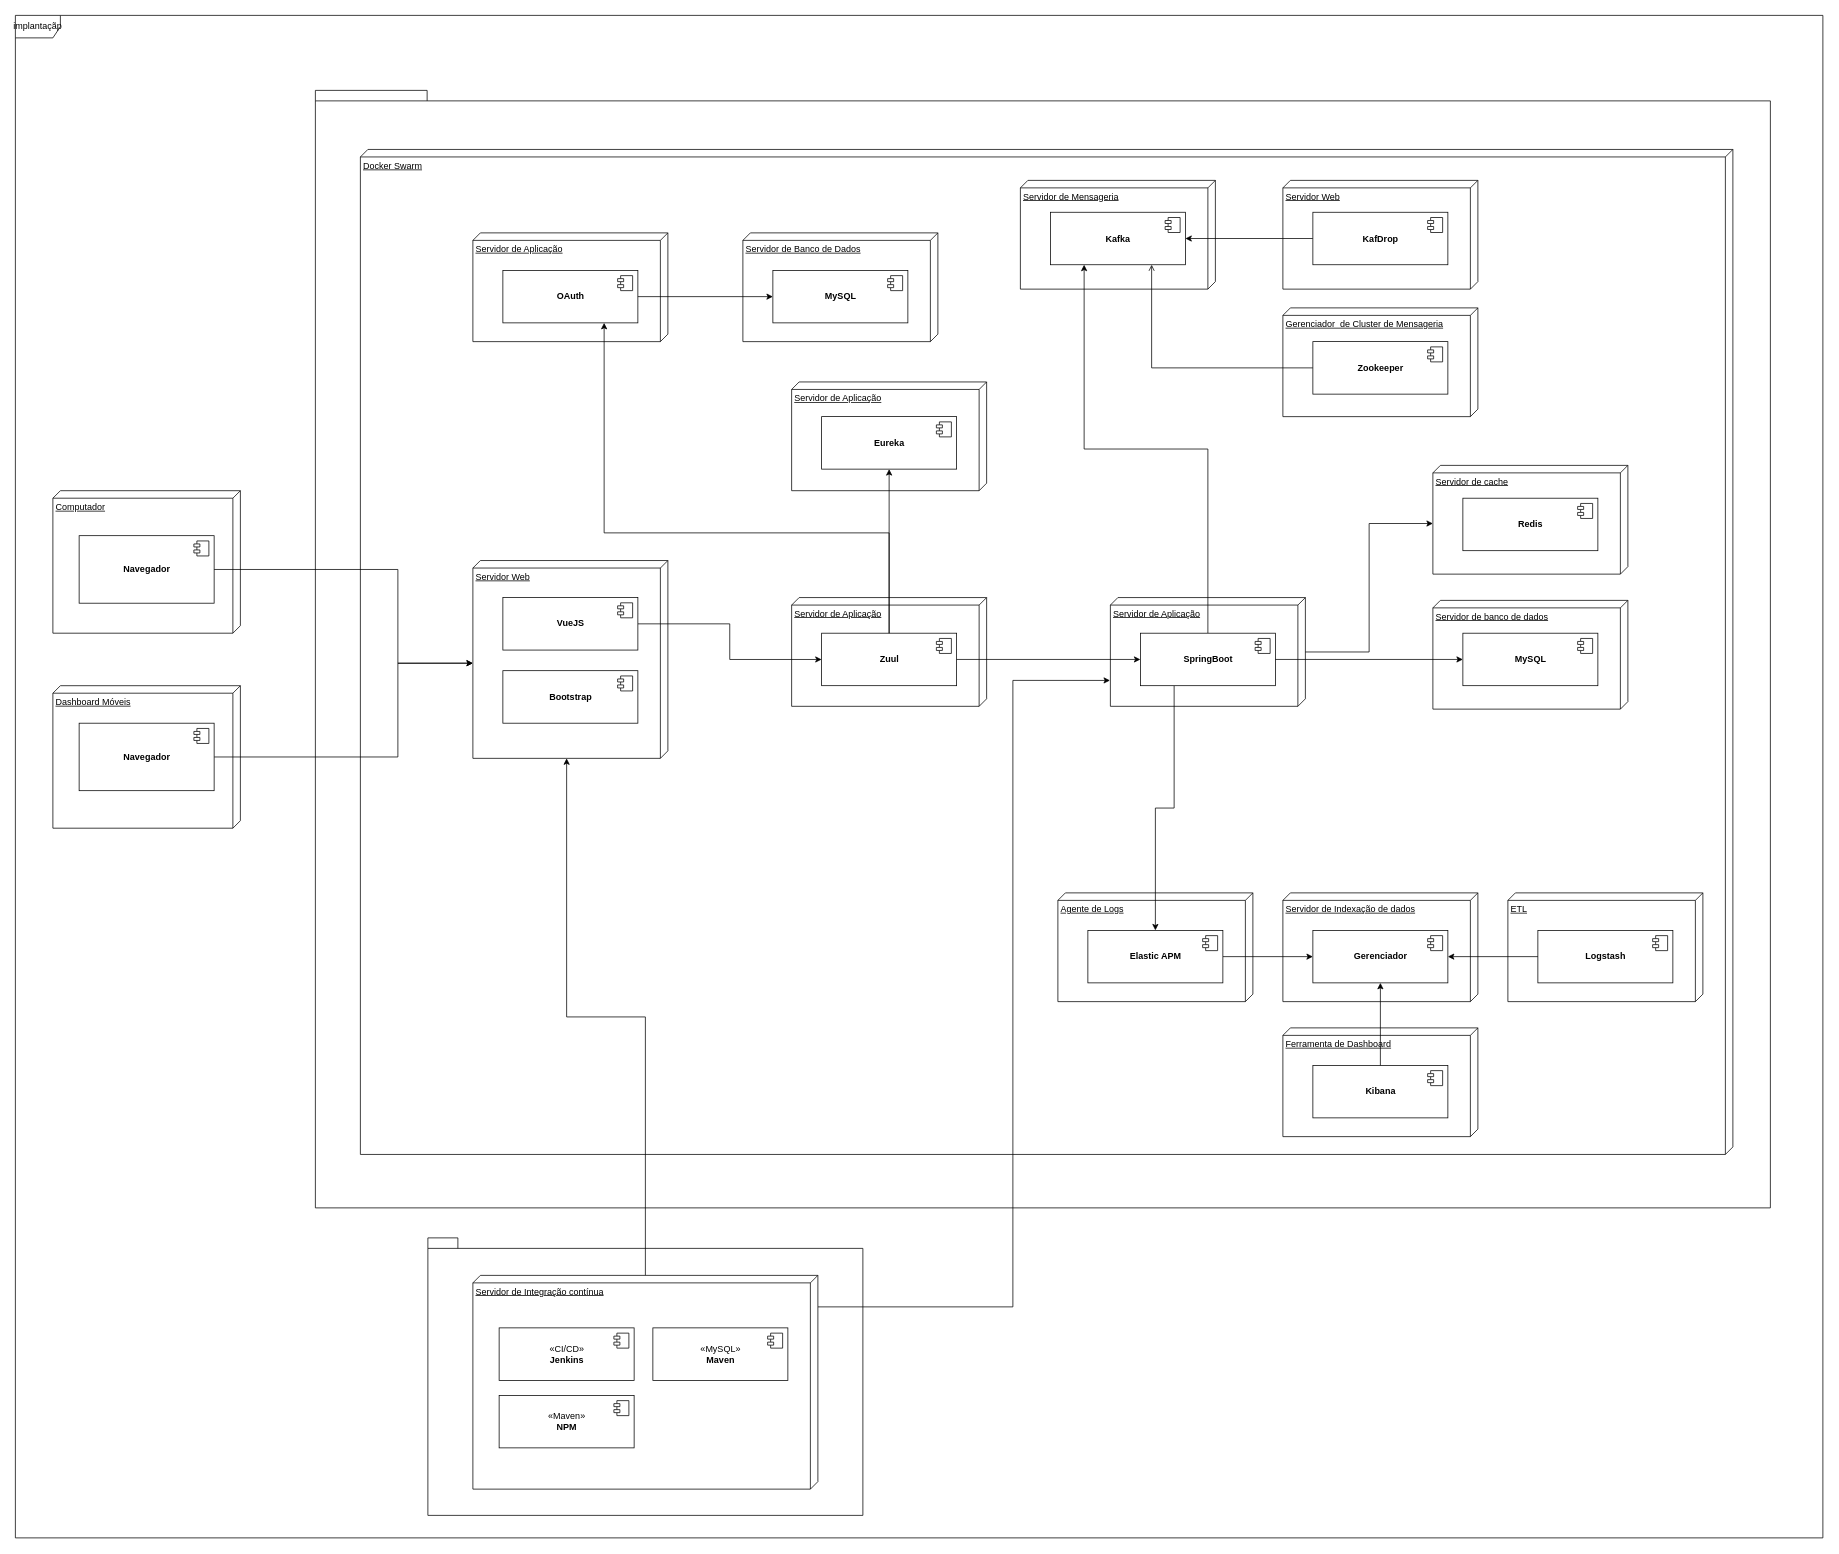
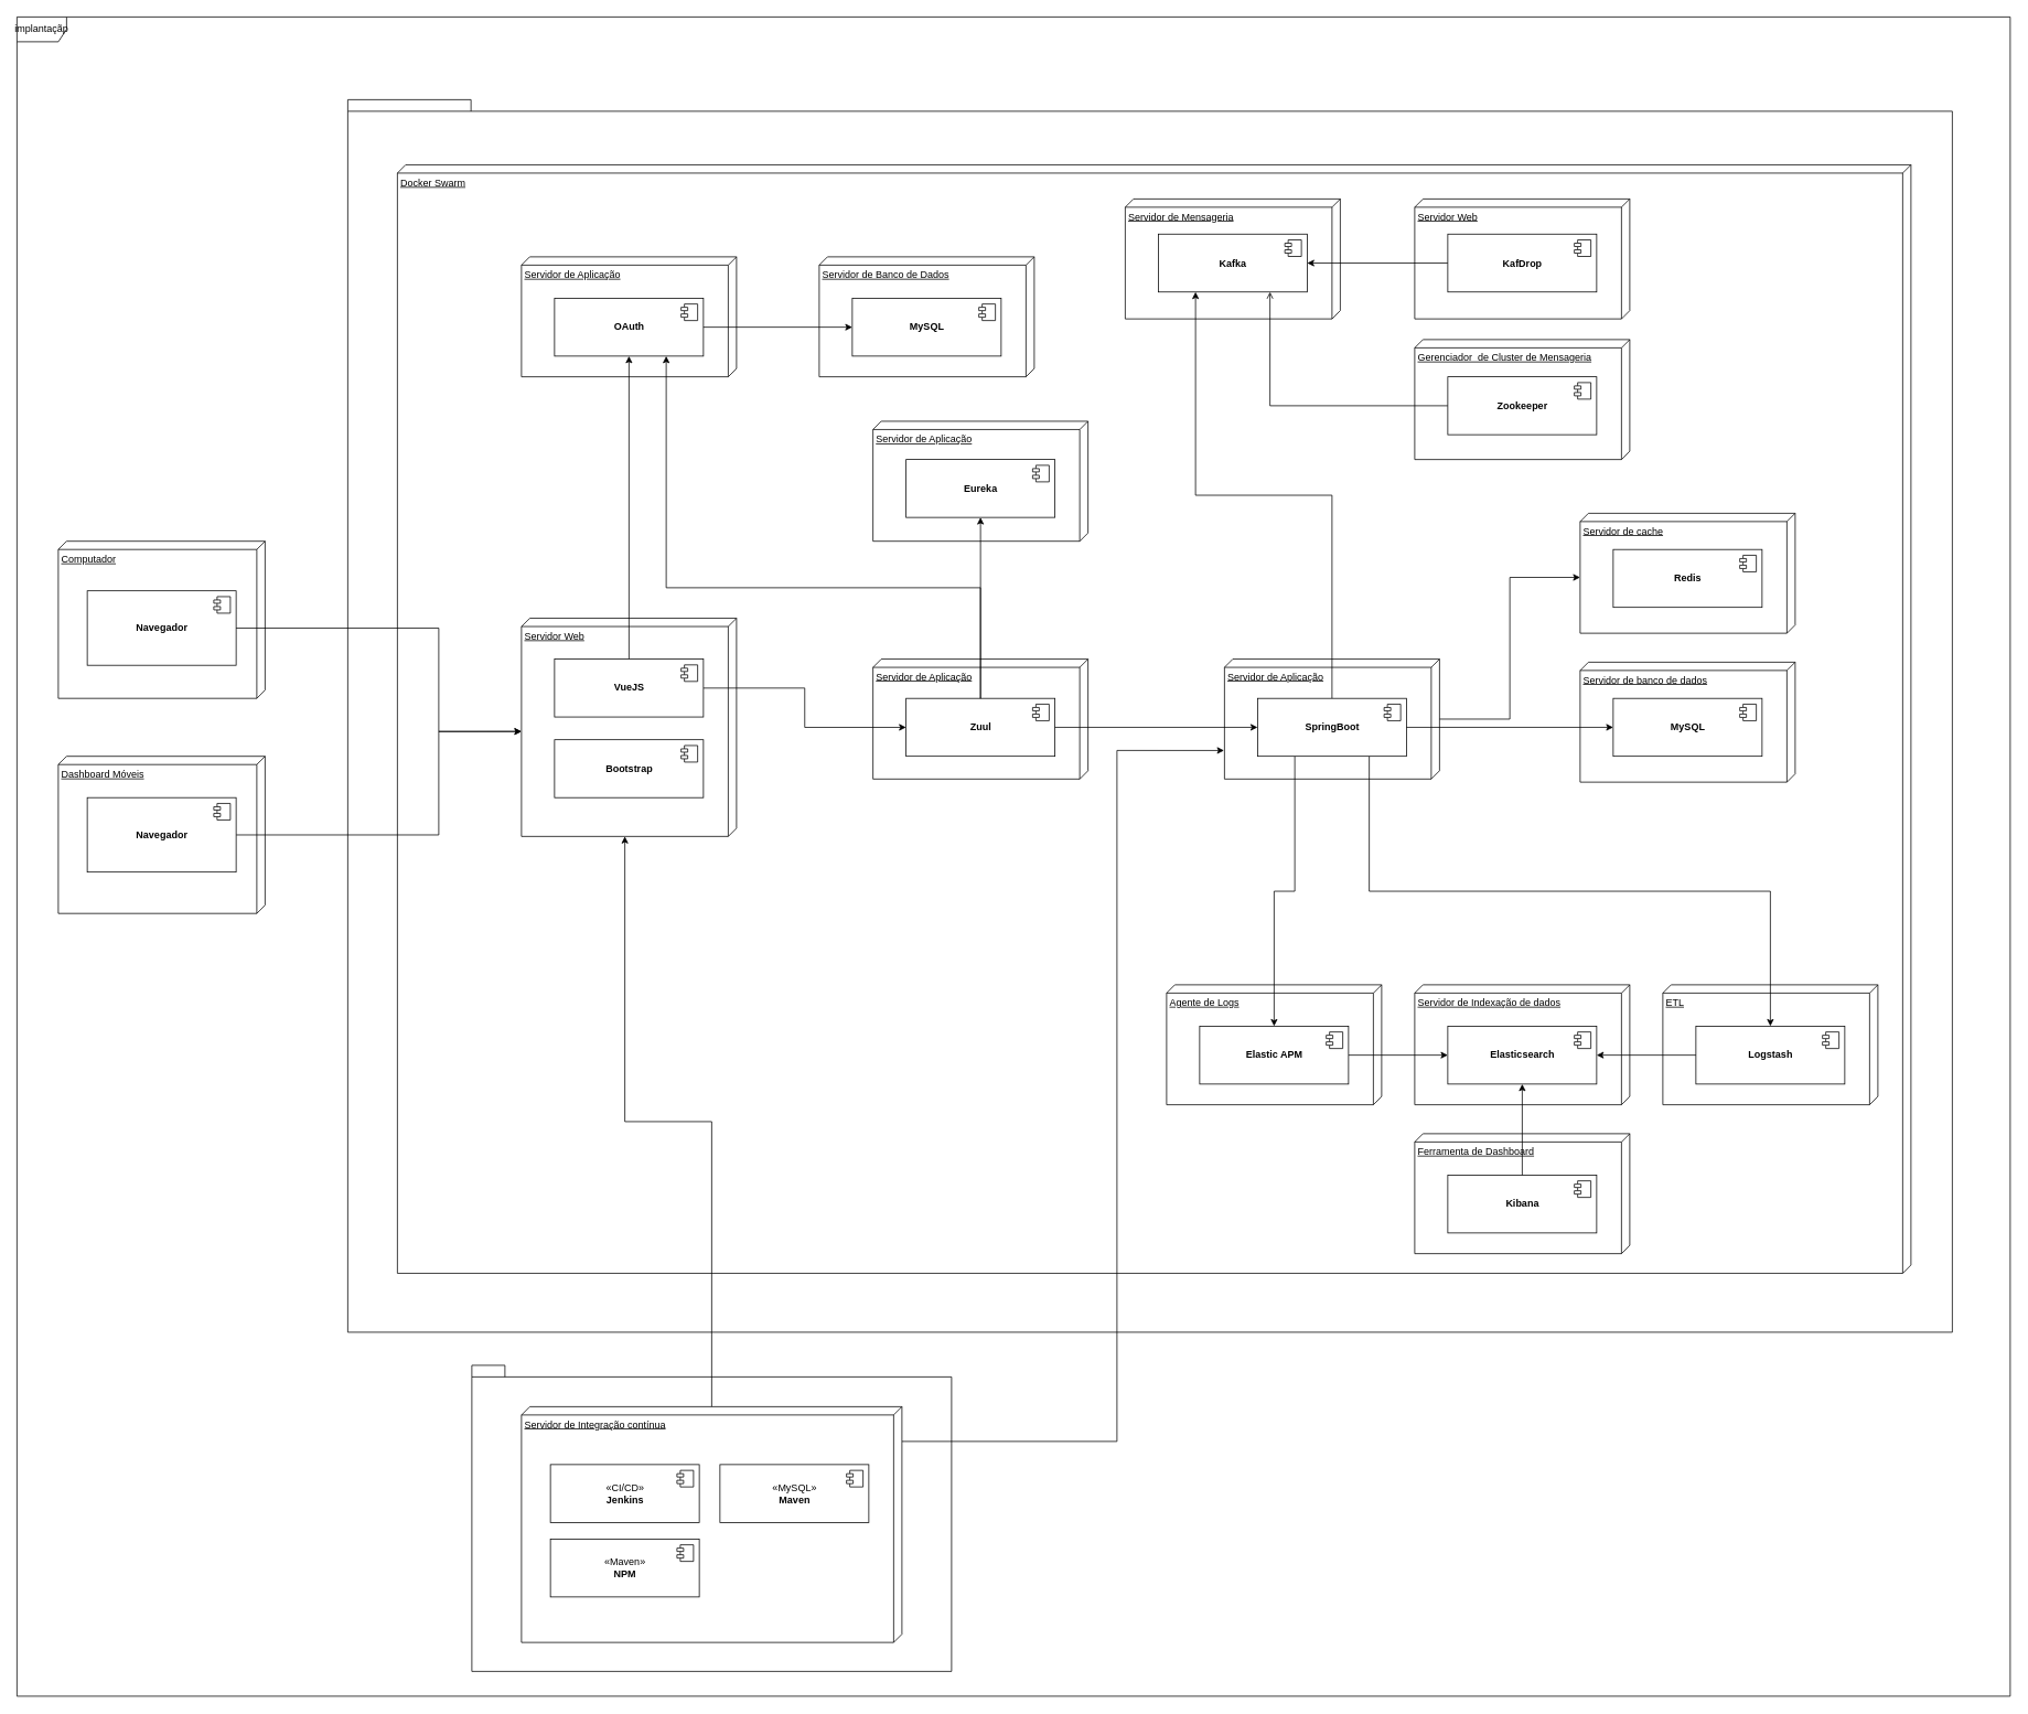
+ <mxCell id="51" style="edgeStyle=orthogonalEdgeStyle;rounded=0;orthogonalLoop=1;jettySize=auto;html=1;entryX=0.5;entryY=1;entryDx=0;entryDy=0;" parent="1" source="52" target="28" edge="1"><mxGeometry relative="1" as="geometry" /></mxCell>
+ <mxCell id="69" style="edgeStyle=orthogonalEdgeStyle;rounded=0;orthogonalLoop=1;jettySize=auto;html=1;entryX=0.5;entryY=0;entryDx=0;entryDy=0;exitX=0.75;exitY=1;exitDx=0;exitDy=0;" parent="1" source="70" target="38" edge="1"><mxGeometry relative="1" as="geometry" /></mxCell>
- <mxCell id="41" value="&lt;b&gt;Gerenciador&lt;/b&gt;" style="html=1;dropTarget=0;" parent="1" vertex="1"><mxGeometry x="1750" y="1240" width="180" height="70" as="geometry" /></mxCell>
+ <mxCell id="41" value="&lt;b&gt;Elasticsearch&lt;/b&gt;" style="html=1;dropTarget=0;" parent="1" vertex="1"><mxGeometry x="1750" y="1240" width="180" height="70" as="geometry" /></mxCell>
